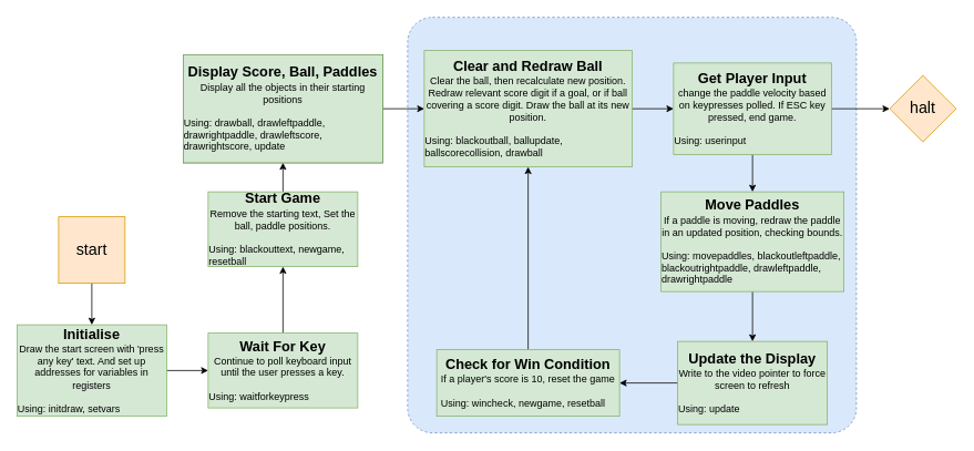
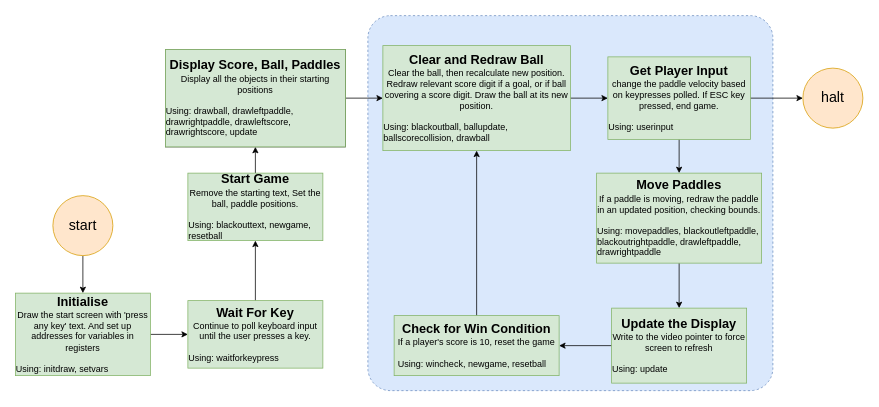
- <mxCell id="22" value="&lt;font style=&quot;font-size: 19px&quot;&gt;halt&lt;/font&gt;" style="rhombus;whiteSpace=wrap;html=1;aspect=fixed;fillColor=#ffe6cc;strokeColor=#d79b00;" vertex="1" parent="1"><mxGeometry x="1070" y="90" width="80" height="80" as="geometry" /></mxCell>
+ <mxCell id="22" value="&lt;font style=&quot;font-size: 19px&quot;&gt;halt&lt;/font&gt;" style="ellipse;whiteSpace=wrap;html=1;aspect=fixed;fillColor=#ffe6cc;strokeColor=#d79b00;" vertex="1" parent="1"><mxGeometry x="1070" y="90" width="80" height="80" as="geometry" /></mxCell>
- <mxCell id="21" value="&lt;font style=&quot;font-size: 19px&quot;&gt;start&lt;/font&gt;" style="whiteSpace=wrap;html=1;aspect=fixed;fillColor=#ffe6cc;strokeColor=#d79b00;rounded=0;" vertex="1" parent="1"><mxGeometry x="70" y="260" width="80" height="80" as="geometry" /></mxCell>
+ <mxCell id="21" value="&lt;font style=&quot;font-size: 19px&quot;&gt;start&lt;/font&gt;" style="ellipse;whiteSpace=wrap;html=1;aspect=fixed;fillColor=#ffe6cc;strokeColor=#d79b00;" vertex="1" parent="1"><mxGeometry x="70" y="260" width="80" height="80" as="geometry" /></mxCell>
